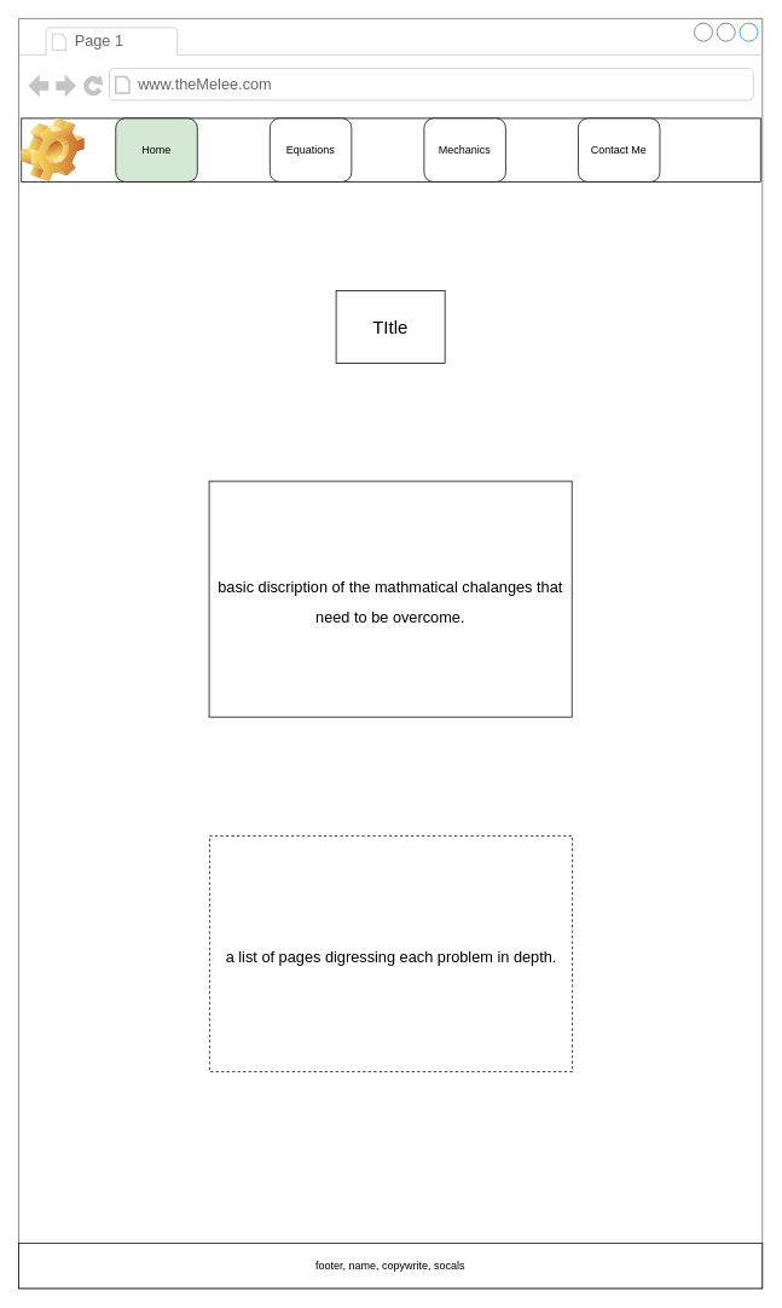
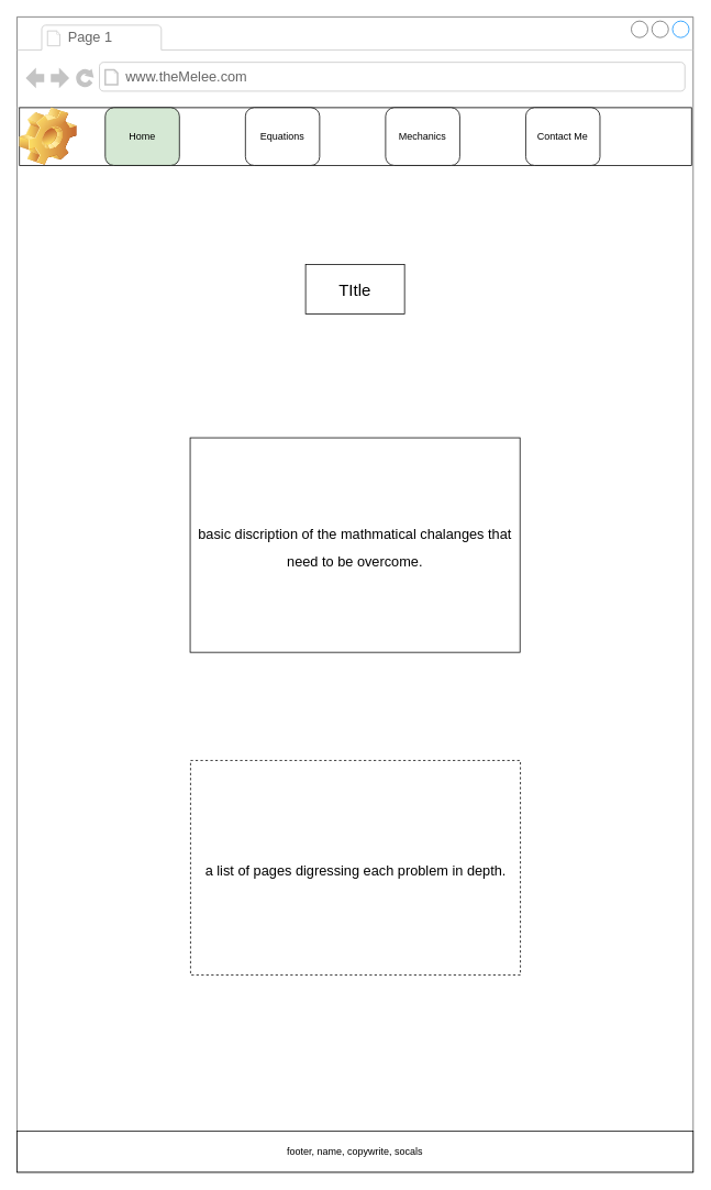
- <mxCell id="8" value="&lt;font style=&quot;font-size: 20px;&quot;&gt;TItle&lt;/font&gt;" style="rounded=0;whiteSpace=wrap;html=1;" vertex="1" parent="2"><mxGeometry x="350" y="300" width="120" height="80" as="geometry" /></mxCell>
+ <mxCell id="8" value="&lt;font style=&quot;font-size: 20px;&quot;&gt;TItle&lt;/font&gt;" style="rounded=0;whiteSpace=wrap;html=1;" vertex="1" parent="2"><mxGeometry x="350" y="300" width="120" height="60" as="geometry" /></mxCell>
